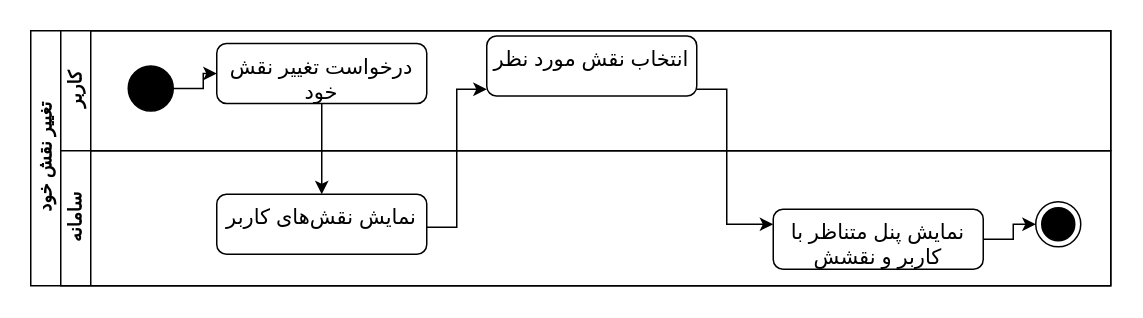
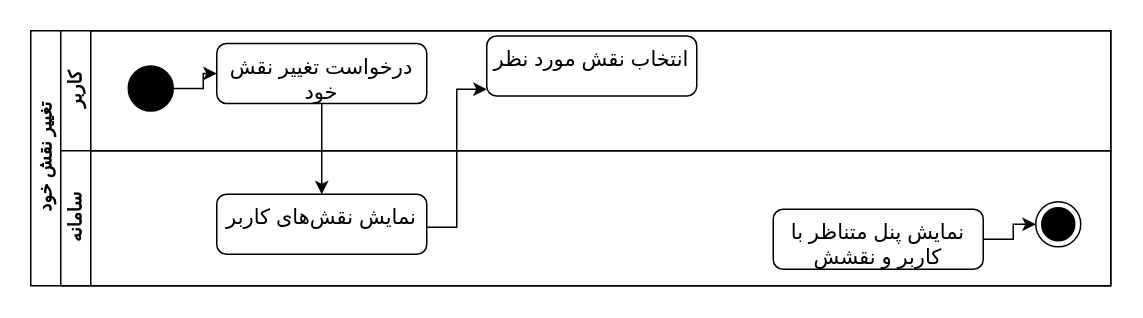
- <mxCell id="15" style="edgeStyle=orthogonalEdgeStyle;rounded=0;orthogonalLoop=1;jettySize=auto;html=1;" edge="1" parent="2" source="7" target="12"><mxGeometry relative="1" as="geometry"><mxPoint x="504" y="38.517" as="sourcePoint" /><Array as="points"><mxPoint x="464" y="39" /><mxPoint x="464" y="129" /></Array></mxGeometry></mxCell>
